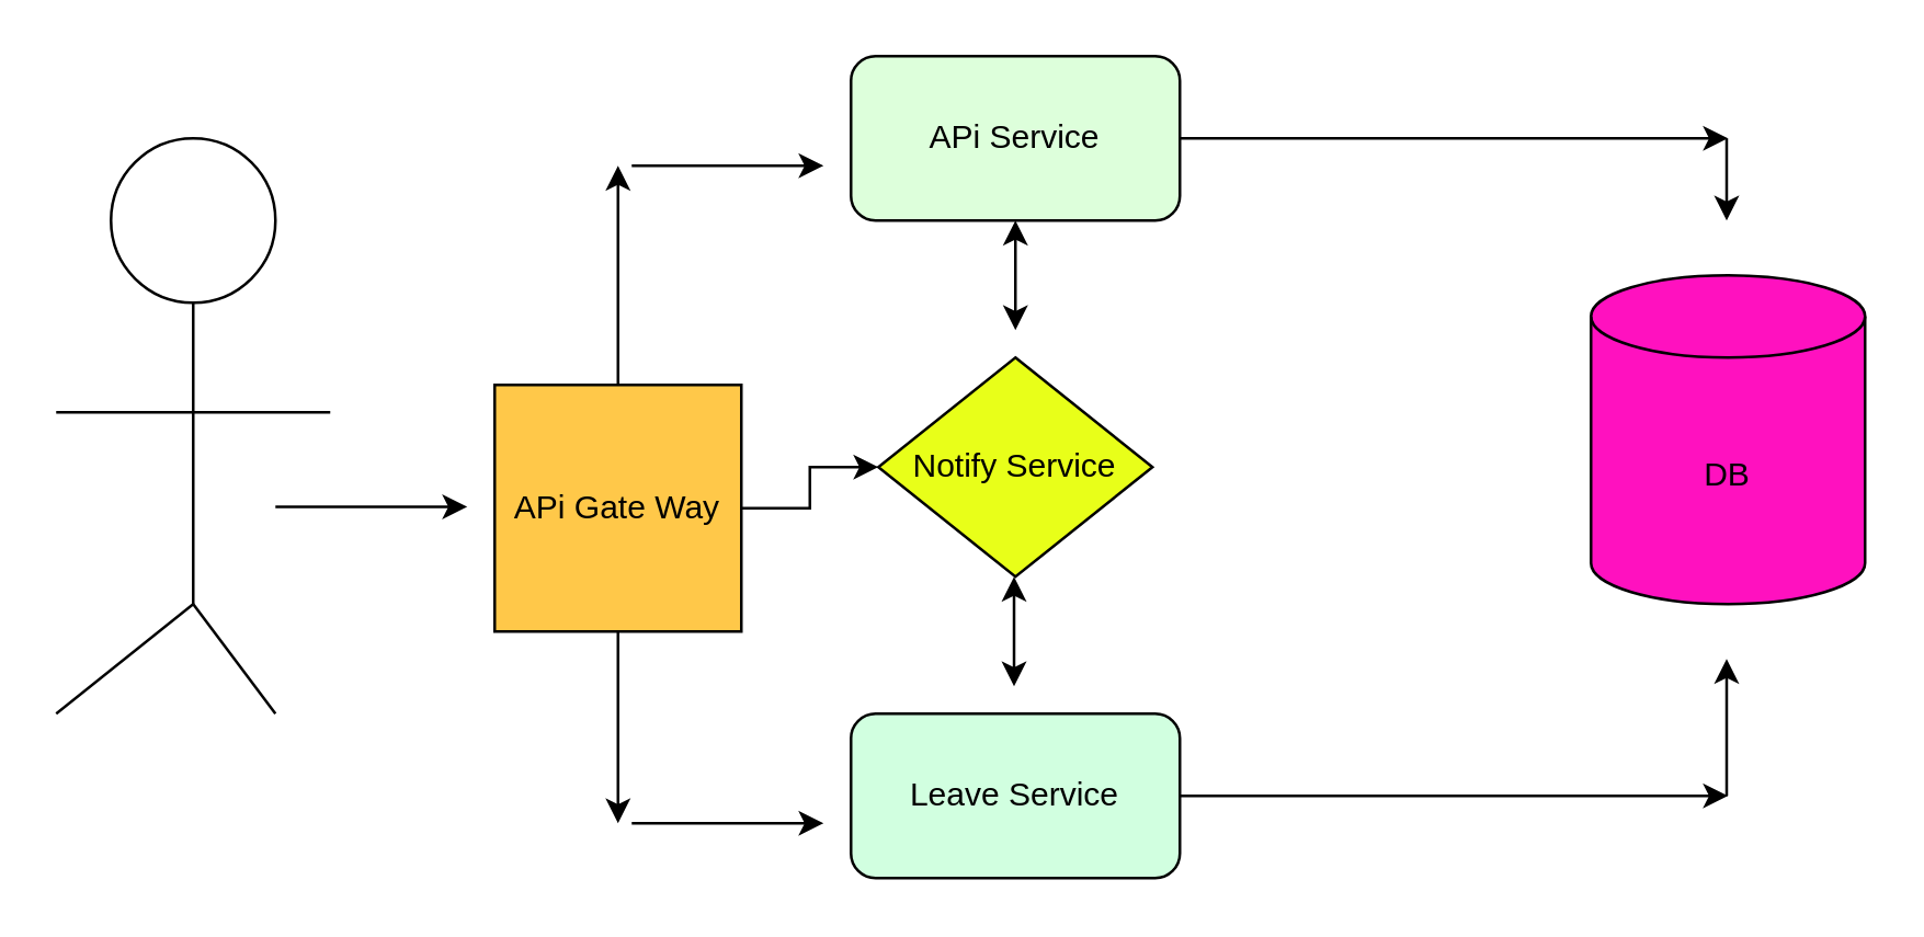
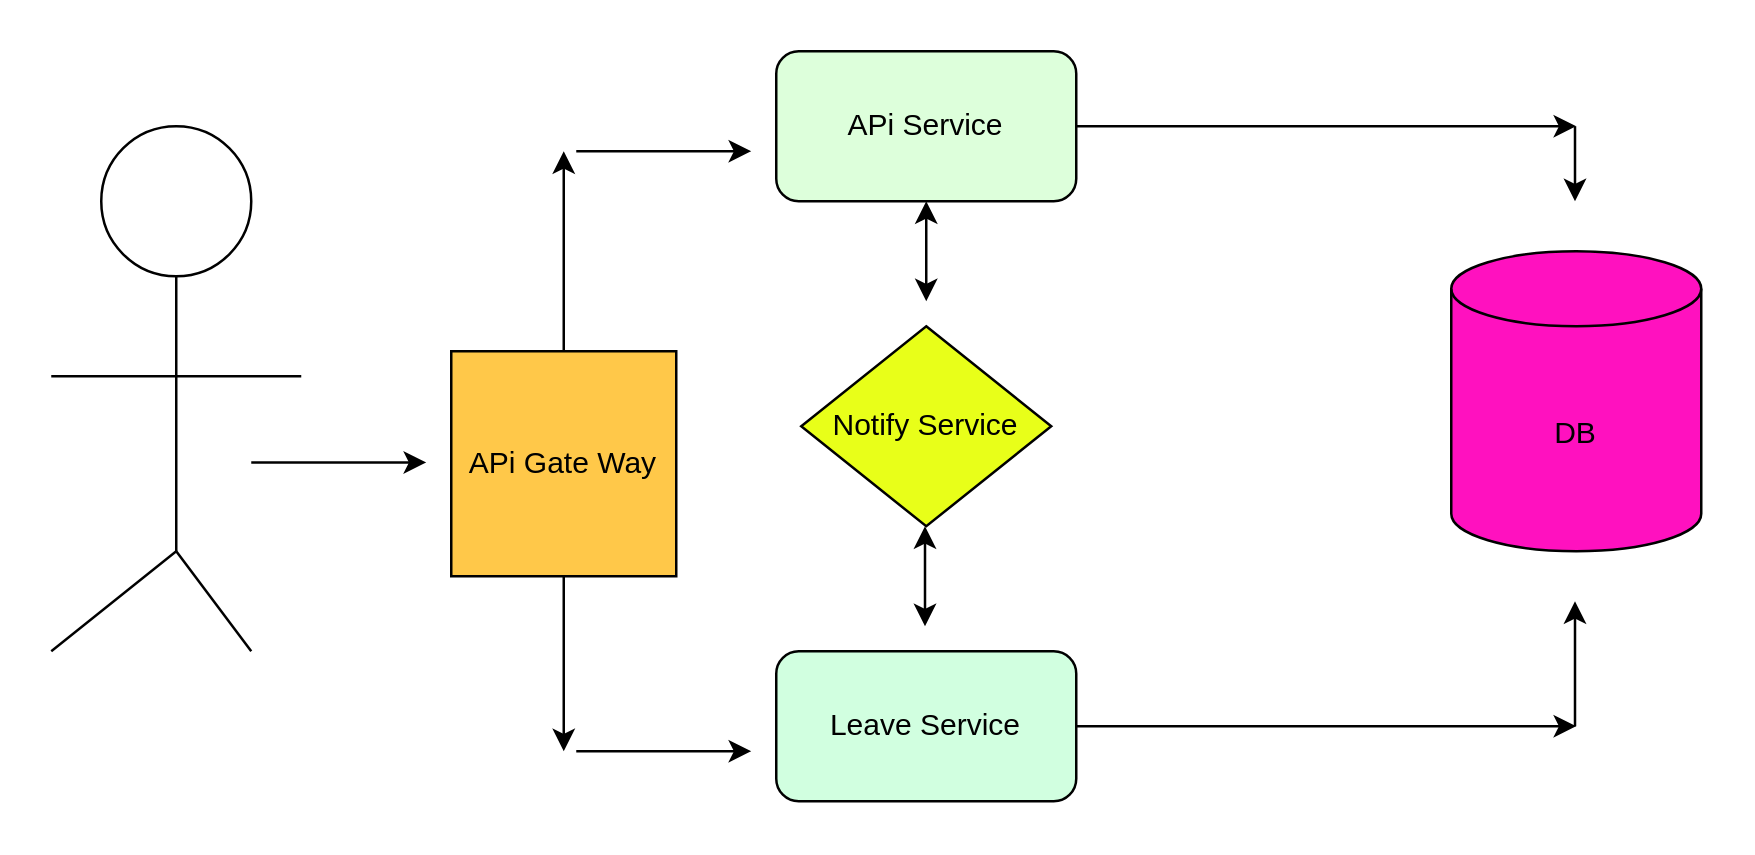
- <mxCell id="11" style="edgeStyle=orthogonalEdgeStyle;rounded=0;orthogonalLoop=1;jettySize=auto;html=1;" edge="1" parent="1" source="14" target="10"><mxGeometry relative="1" as="geometry" /></mxCell>
